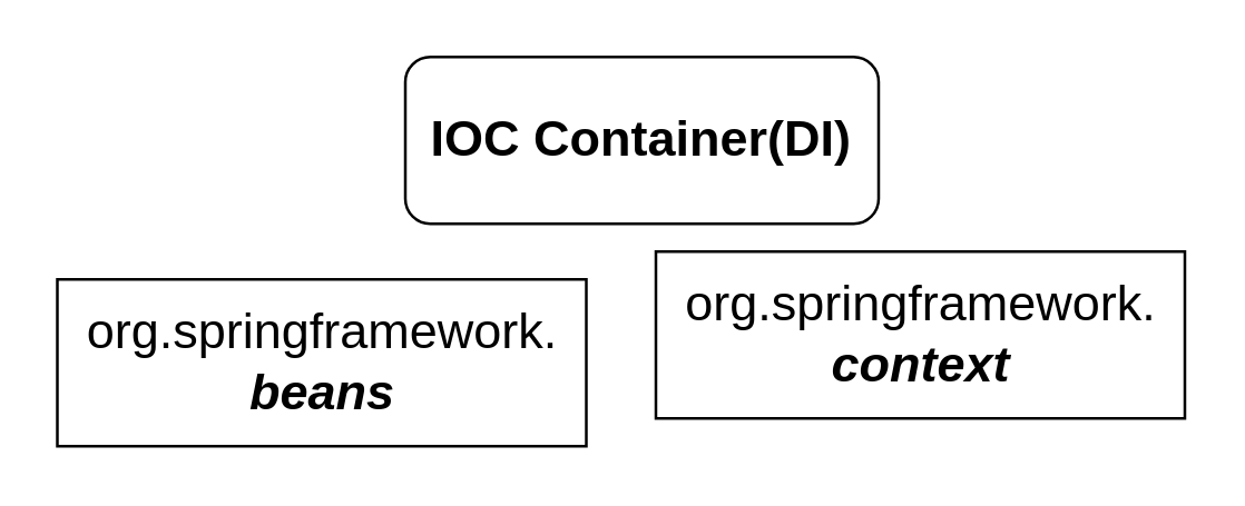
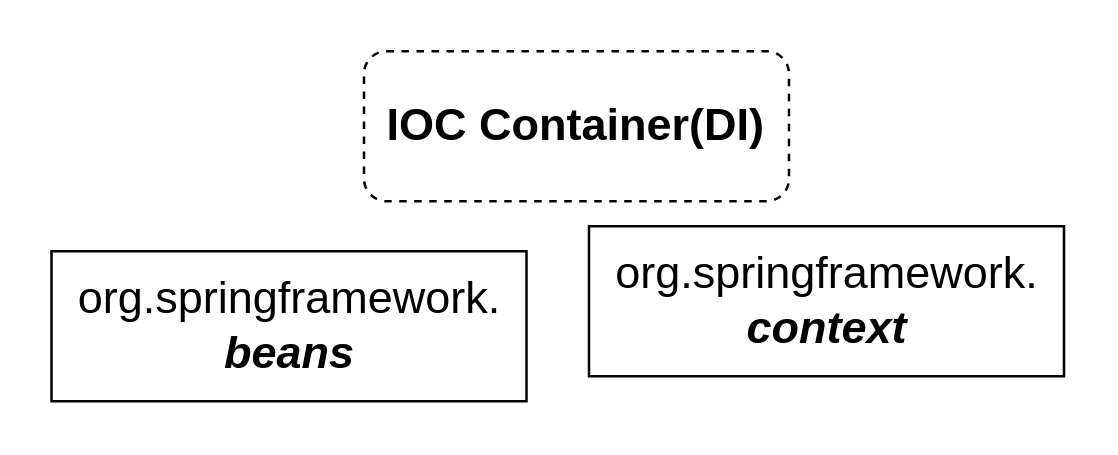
- <mxCell id="2" value="IOC Container(DI)" style="rounded=1;whiteSpace=wrap;html=1;fontSize=18;fontStyle=1" vertex="1" parent="1"><mxGeometry x="145" y="20" width="170" height="60" as="geometry" /></mxCell>
+ <mxCell id="2" value="IOC Container(DI)" style="rounded=1;whiteSpace=wrap;html=1;fontSize=18;fontStyle=1;dashed=1;" vertex="1" parent="1"><mxGeometry x="145" y="20" width="170" height="60" as="geometry" /></mxCell>
